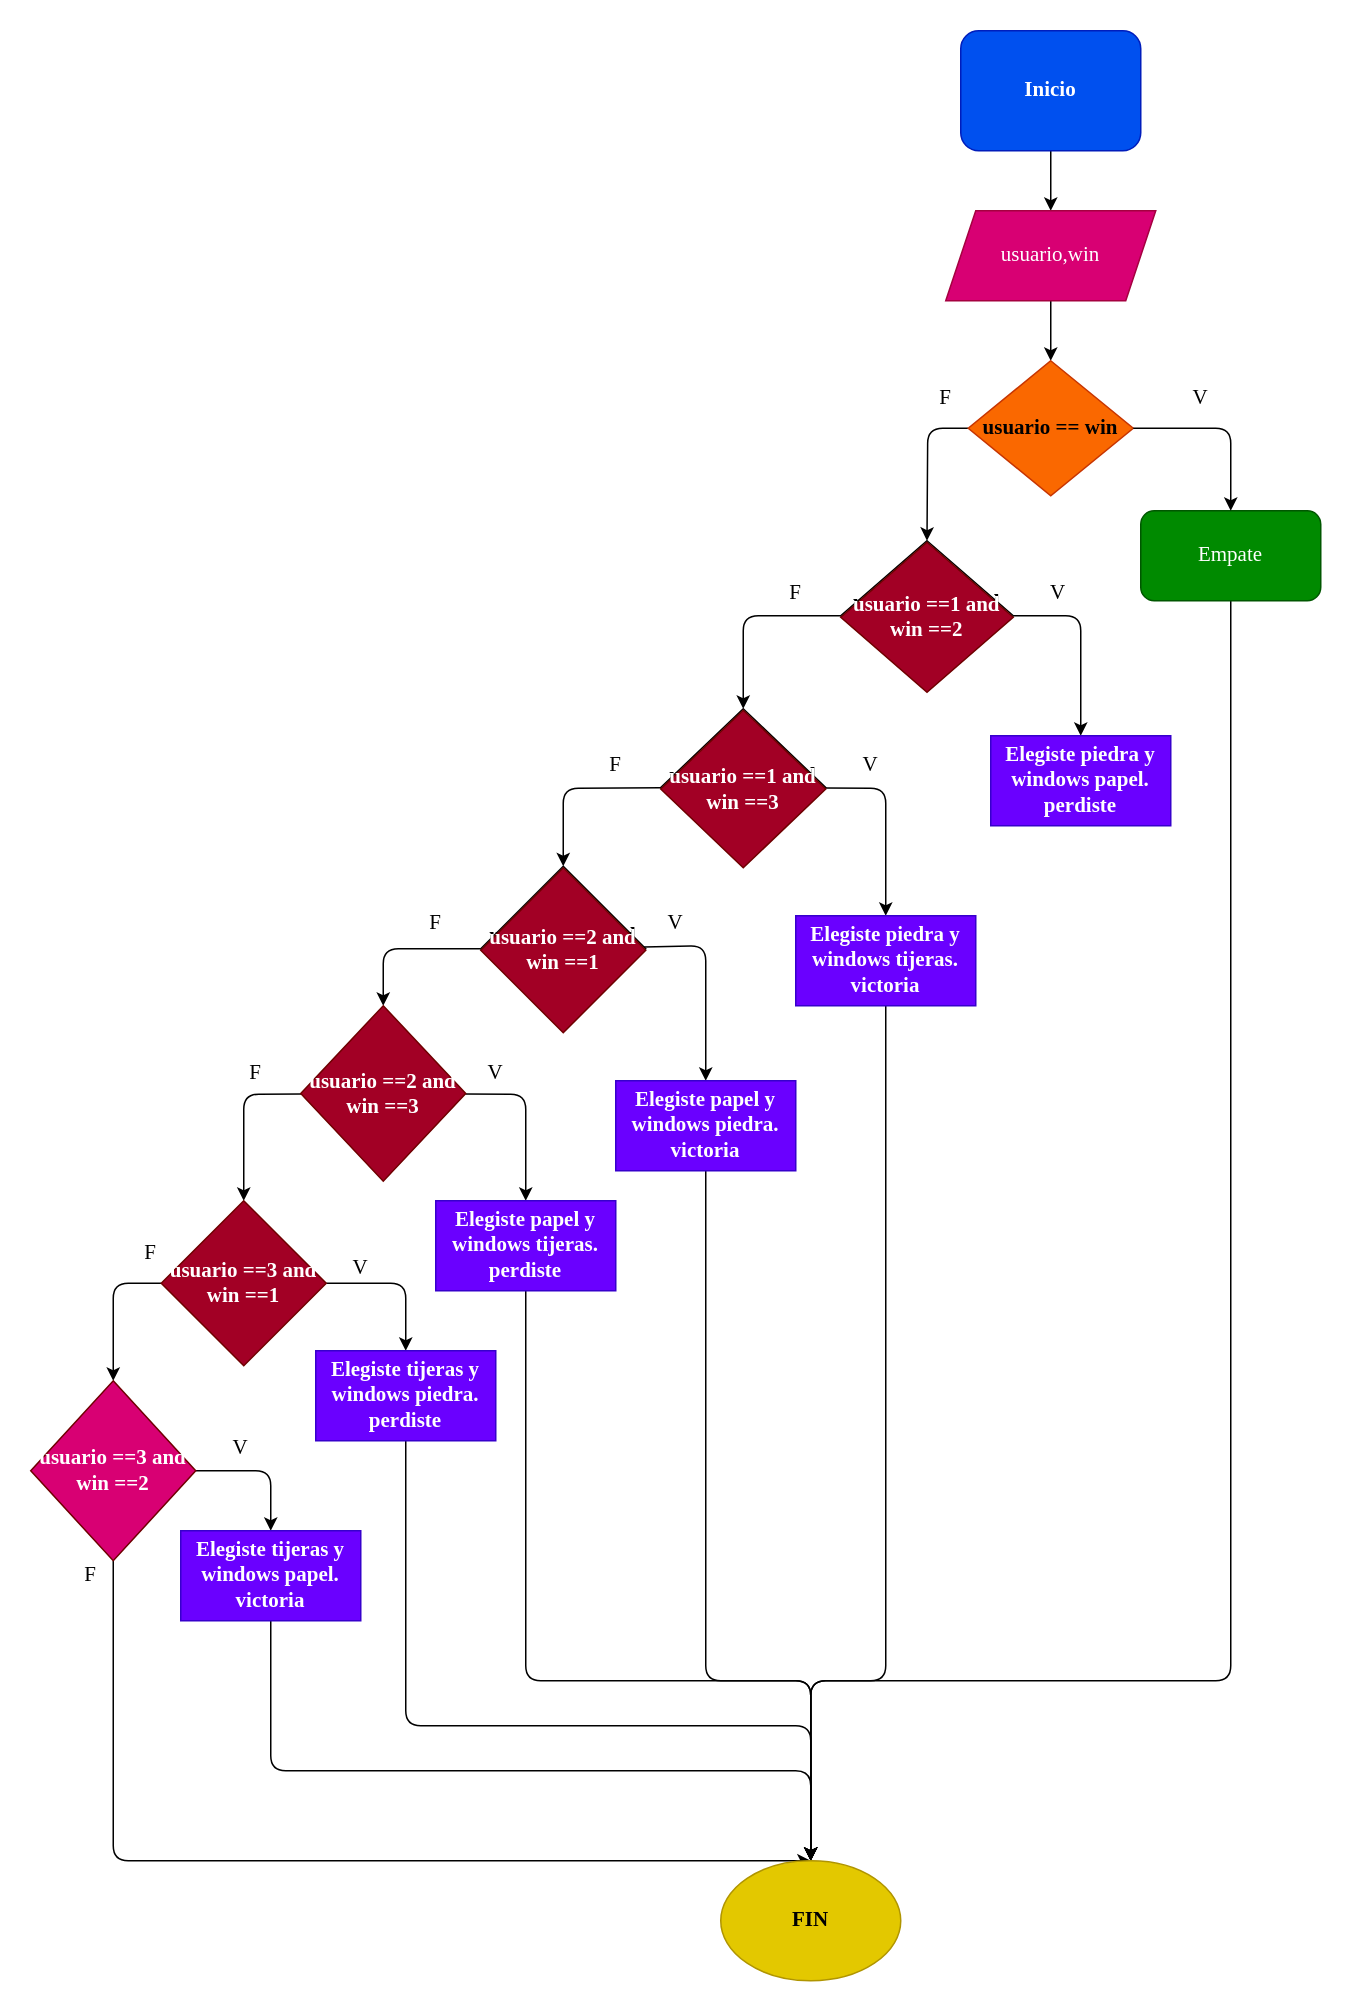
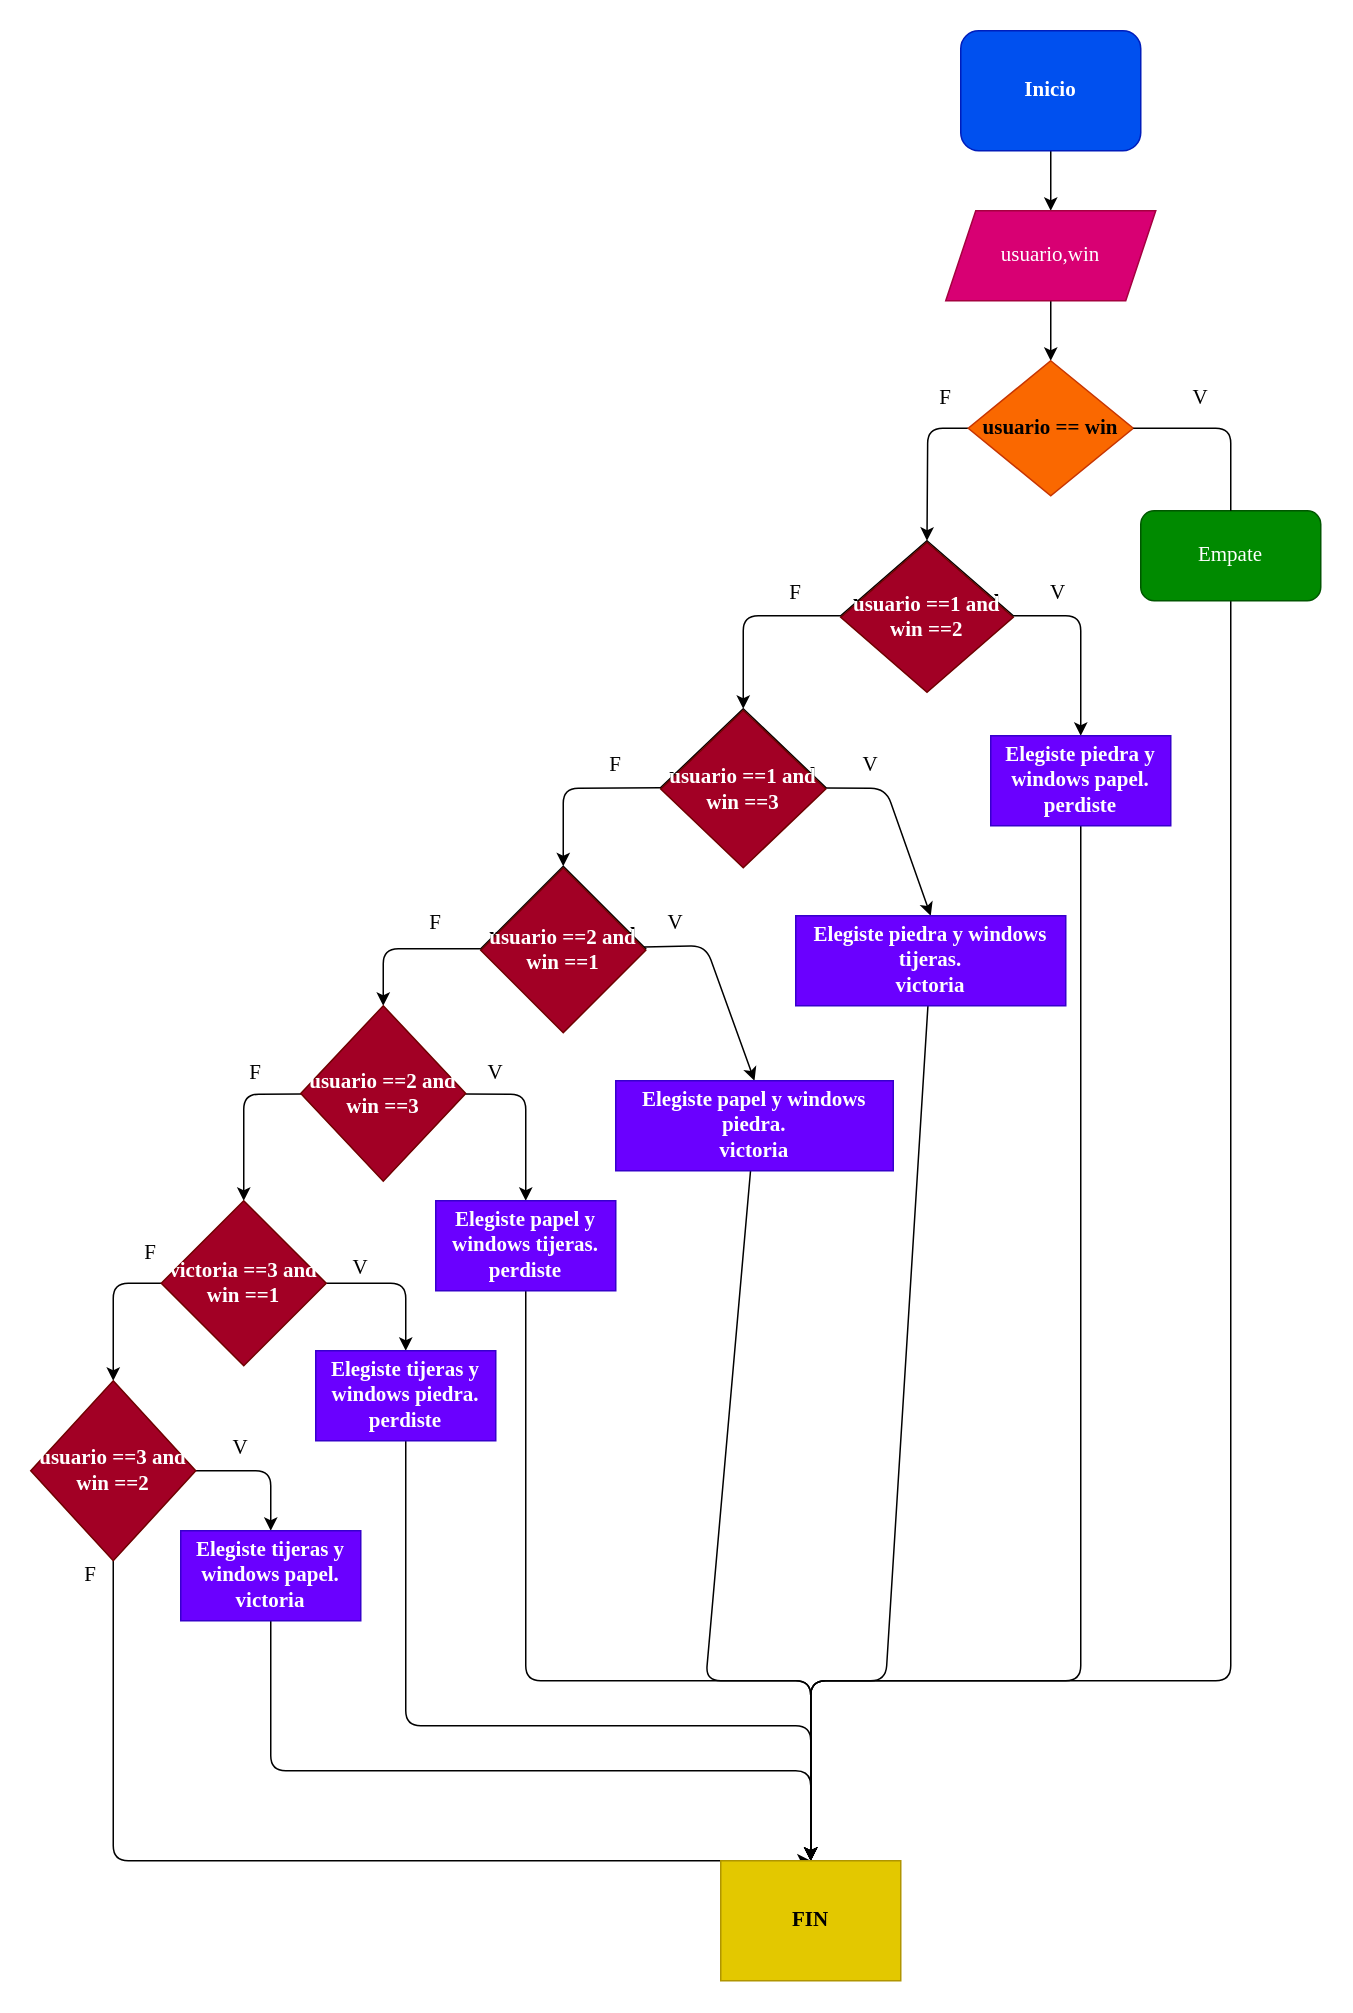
- <mxCell id="46" value="" style="edgeStyle=none;html=1;entryX=0.5;entryY=0;entryDx=0;entryDy=0;fontFamily=Comic Sans MS;fontSize=14;endArrow=classic;" edge="1" parent="1" source="8" target="45"><mxGeometry relative="1" as="geometry"><mxPoint x="755" y="285" as="sourcePoint" /><mxPoint x="540" y="1240" as="targetPoint" /><Array as="points"><mxPoint x="820" y="285" /></Array></mxGeometry></mxCell>
+ <mxCell id="46" value="" style="edgeStyle=none;html=1;entryX=0.5;entryY=0;entryDx=0;entryDy=0;fontFamily=Comic Sans MS;fontSize=14;endArrow=none;" edge="1" parent="1" source="8" target="45"><mxGeometry relative="1" as="geometry"><mxPoint x="755" y="285" as="sourcePoint" /><mxPoint x="540" y="1240" as="targetPoint" /><Array as="points"><mxPoint x="820" y="285" /></Array></mxGeometry></mxCell>
- <mxCell id="18" value="Elegiste piedra y windows tijeras.&lt;br&gt;victoria" style="rounded=0;whiteSpace=wrap;html=1;fontFamily=Comic Sans MS;fontSize=14;fillColor=#6a00ff;fontColor=#ffffff;strokeColor=#3700CC;fontStyle=1" vertex="1" parent="1"><mxGeometry x="530" y="610" width="120" height="60" as="geometry" /></mxCell>
+ <mxCell id="18" value="Elegiste piedra y windows tijeras.&lt;br&gt;victoria" style="rounded=0;whiteSpace=wrap;html=1;fontFamily=Comic Sans MS;fontSize=14;fillColor=#6a00ff;fontColor=#ffffff;strokeColor=#3700CC;fontStyle=1" vertex="1" parent="1"><mxGeometry x="530" y="610" width="180" height="60" as="geometry" /></mxCell>
- <mxCell id="23" value="Elegiste papel y windows piedra.&lt;br&gt;victoria" style="rounded=0;whiteSpace=wrap;html=1;fontFamily=Comic Sans MS;fontSize=14;fillColor=#6a00ff;fontColor=#ffffff;strokeColor=#3700CC;fontStyle=1" vertex="1" parent="1"><mxGeometry x="410" y="720" width="120" height="60" as="geometry" /></mxCell>
+ <mxCell id="23" value="Elegiste papel y windows piedra.&lt;br&gt;victoria" style="rounded=0;whiteSpace=wrap;html=1;fontFamily=Comic Sans MS;fontSize=14;fillColor=#6a00ff;fontColor=#ffffff;strokeColor=#3700CC;fontStyle=1" vertex="1" parent="1"><mxGeometry x="410" y="720" width="185" height="60" as="geometry" /></mxCell>
+ <mxCell id="12" style="edgeStyle=none;html=1;entryX=0.5;entryY=0;entryDx=0;entryDy=0;fontFamily=Comic Sans MS;fontSize=14;fontStyle=1" edge="1" parent="1" source="13" target="39"><mxGeometry relative="1" as="geometry"><Array as="points"><mxPoint x="720" y="1120" /><mxPoint x="540" y="1120" /></Array></mxGeometry></mxCell>
- <mxCell id="31" value="&lt;span&gt;usuario ==3 and win ==1&lt;/span&gt;" style="rhombus;whiteSpace=wrap;html=1;fontFamily=Comic Sans MS;fontSize=14;fillColor=#a20025;fontColor=#ffffff;strokeColor=#6F0000;fontStyle=1" vertex="1" parent="1"><mxGeometry x="107" y="800" width="110" height="110" as="geometry" /></mxCell>
+ <mxCell id="31" value="&lt;span&gt;victoria ==3 and win ==1&lt;/span&gt;" style="rhombus;whiteSpace=wrap;html=1;fontFamily=Comic Sans MS;fontSize=14;fillColor=#a20025;fontColor=#ffffff;strokeColor=#6F0000;fontStyle=1" vertex="1" parent="1"><mxGeometry x="107" y="800" width="110" height="110" as="geometry" /></mxCell>
- <mxCell id="36" value="&lt;span&gt;usuario ==3 and win ==2&lt;/span&gt;" style="rhombus;whiteSpace=wrap;html=1;fontFamily=Comic Sans MS;fontSize=14;fillColor=#d80073;fontColor=#ffffff;strokeColor=#6F0000;fontStyle=1;" vertex="1" parent="1"><mxGeometry x="20" y="920" width="110" height="120" as="geometry" /></mxCell>
+ <mxCell id="36" value="&lt;span&gt;usuario ==3 and win ==2&lt;/span&gt;" style="rhombus;whiteSpace=wrap;html=1;fontFamily=Comic Sans MS;fontSize=14;fillColor=#a20025;fontColor=#ffffff;strokeColor=#6F0000;fontStyle=1" vertex="1" parent="1"><mxGeometry x="20" y="920" width="110" height="120" as="geometry" /></mxCell>
- <mxCell id="39" value="FIN" style="ellipse;whiteSpace=wrap;html=1;fontFamily=Comic Sans MS;fontSize=14;fontStyle=1;fillColor=#e3c800;fontColor=#000000;strokeColor=#B09500;" vertex="1" parent="1"><mxGeometry x="480" y="1240" width="120" height="80" as="geometry" /></mxCell>
+ <mxCell id="39" value="FIN" style="whiteSpace=wrap;html=1;fontFamily=Comic Sans MS;fontSize=14;fontStyle=1;fillColor=#e3c800;fontColor=#000000;strokeColor=#B09500;rounded=0;" vertex="1" parent="1"><mxGeometry x="480" y="1240" width="120" height="80" as="geometry" /></mxCell>
